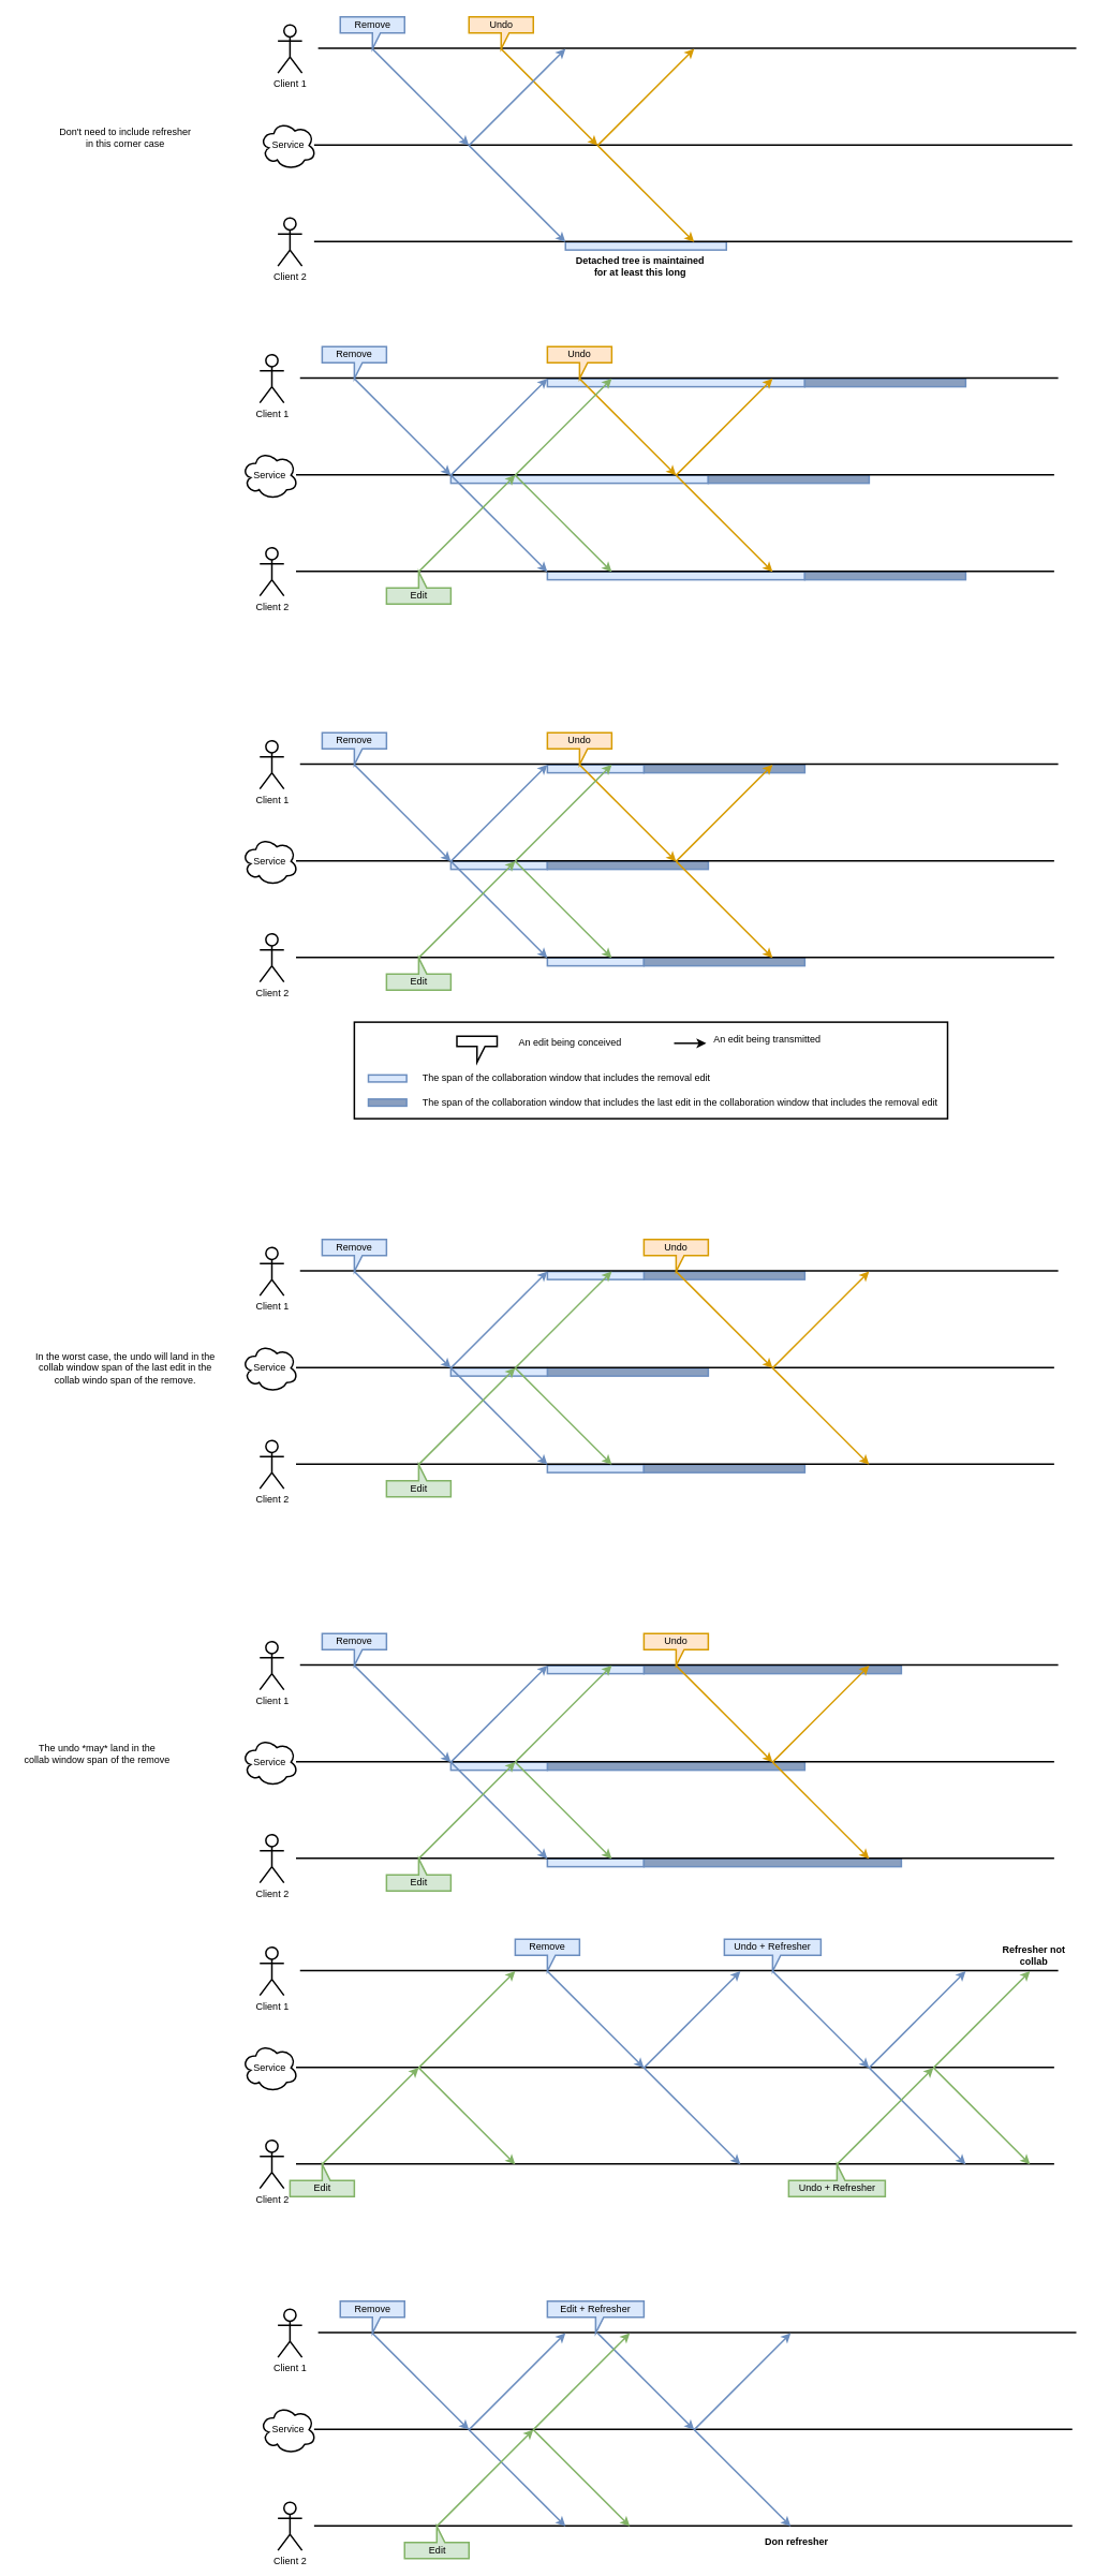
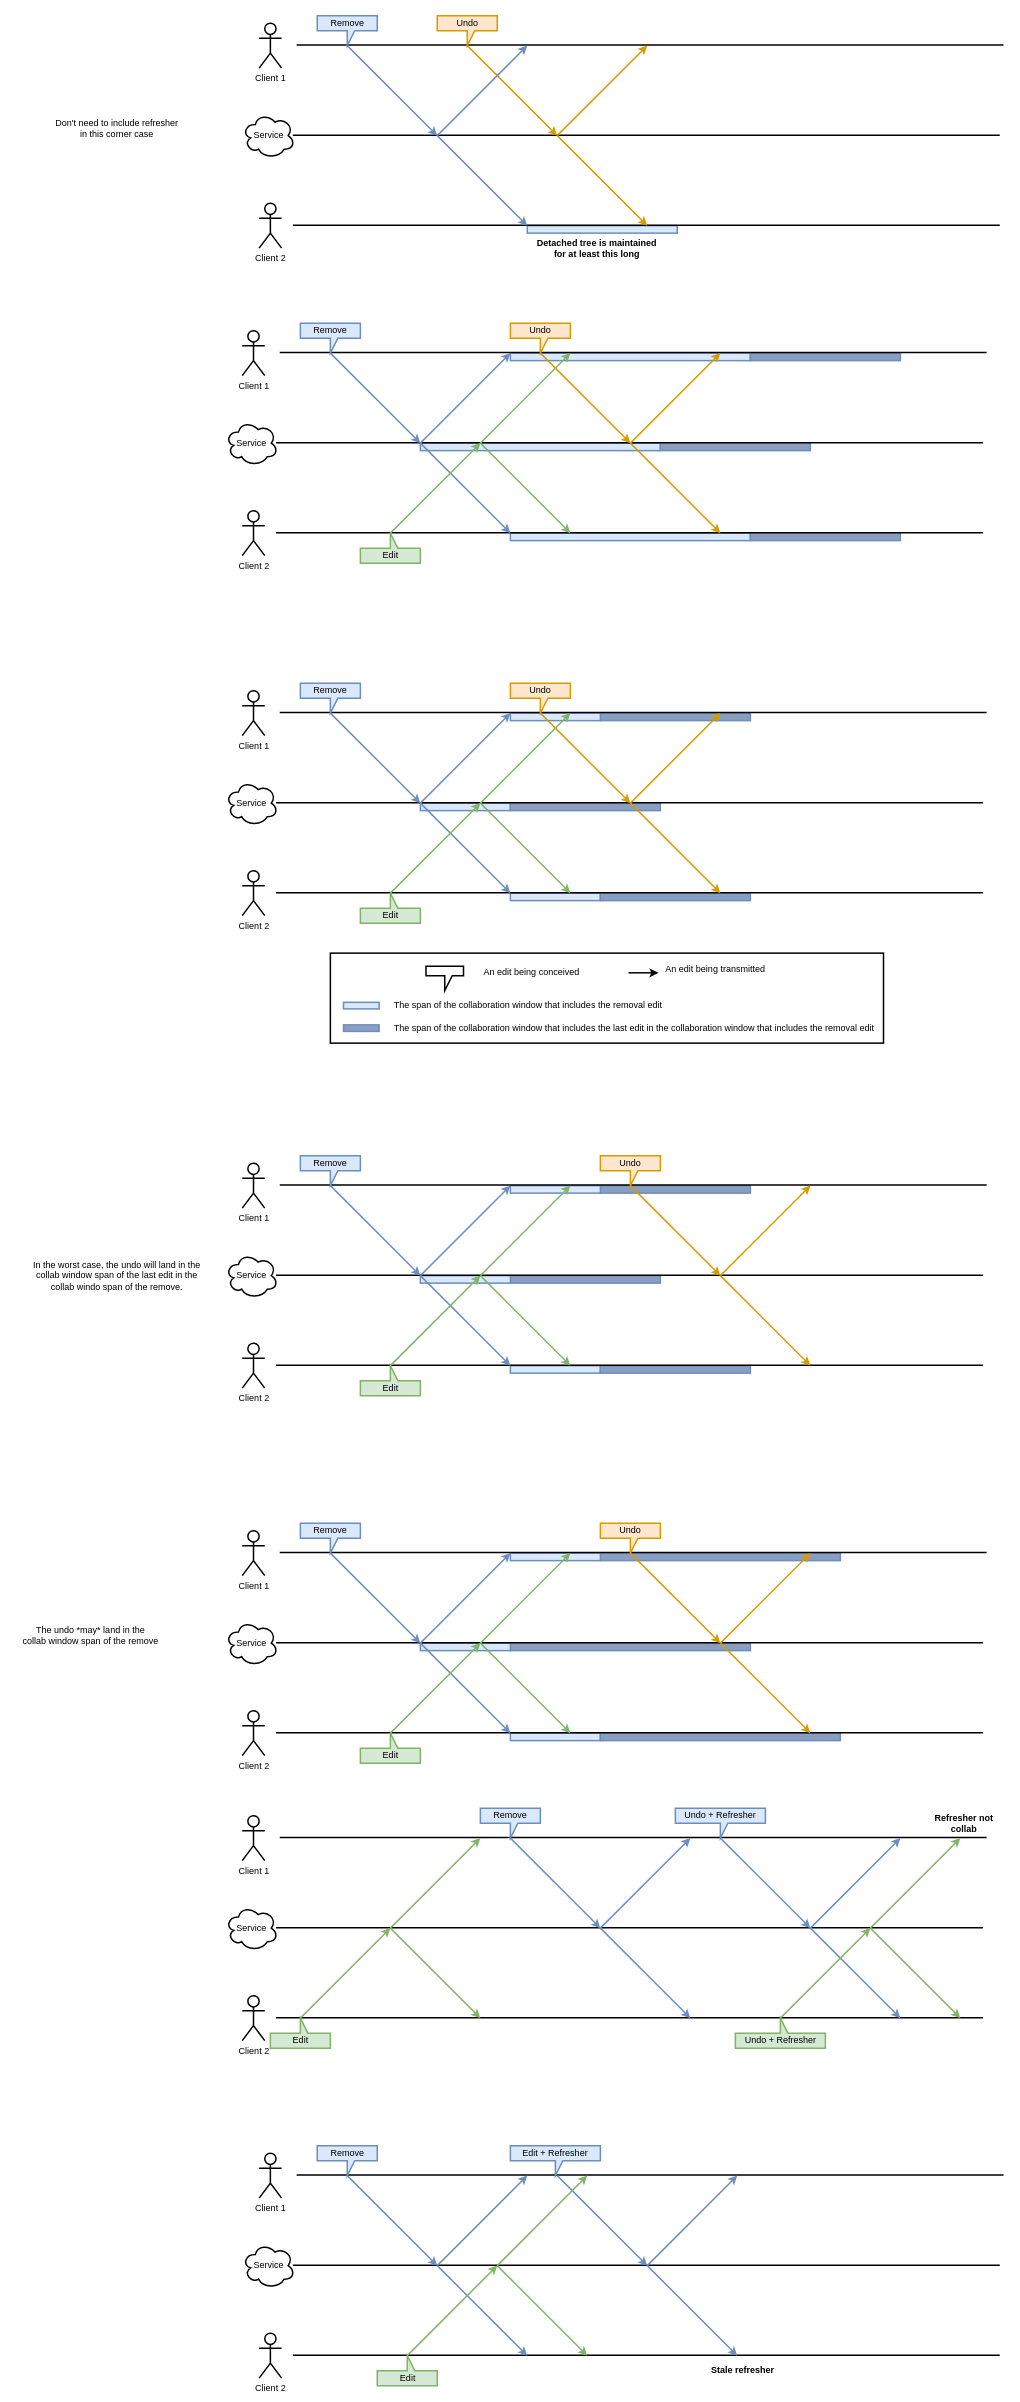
- <mxCell id="156" value="Don refresher" style="text;html=1;align=center;verticalAlign=middle;whiteSpace=wrap;rounded=0;fontStyle=1" vertex="1" parent="1"><mxGeometry x="945" y="3145" width="90" height="30" as="geometry" /></mxCell>
+ <mxCell id="156" value="Stale refresher" style="text;html=1;align=center;verticalAlign=middle;whiteSpace=wrap;rounded=0;fontStyle=1" vertex="1" parent="1"><mxGeometry x="945" y="3145" width="90" height="30" as="geometry" /></mxCell>
